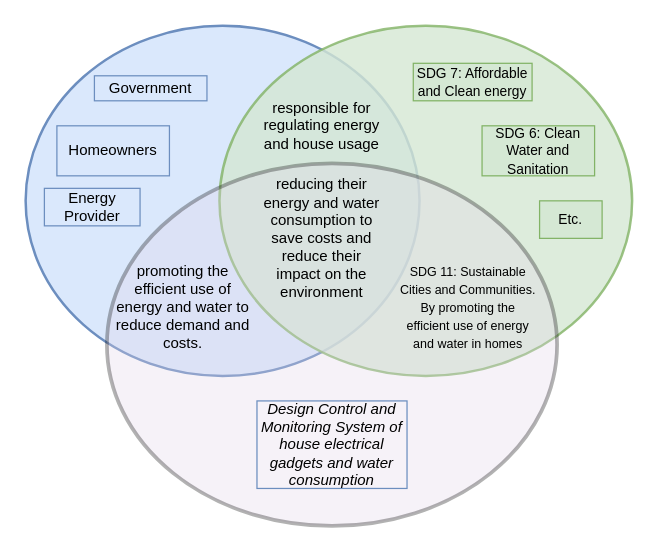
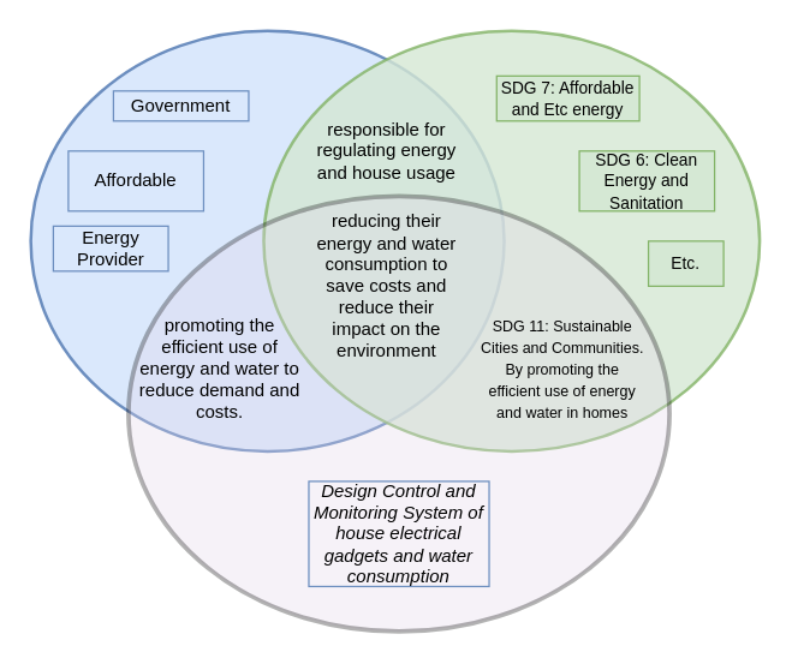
- <mxCell id="6" value="&lt;font style=&quot;font-size: 11px;&quot;&gt;SDG 7: Affordable and Clean energy&lt;/font&gt;" style="text;html=1;strokeColor=#82b366;fillColor=#d5e8d4;align=center;verticalAlign=middle;whiteSpace=wrap;rounded=0;" vertex="1" parent="1"><mxGeometry x="330" y="50" width="95" height="30" as="geometry" /></mxCell>
+ <mxCell id="6" value="&lt;font style=&quot;font-size: 11px;&quot;&gt;SDG 7: Affordable and Etc energy&lt;/font&gt;" style="text;html=1;strokeColor=#82b366;fillColor=#d5e8d4;align=center;verticalAlign=middle;whiteSpace=wrap;rounded=0;" vertex="1" parent="1"><mxGeometry x="330" y="50" width="95" height="30" as="geometry" /></mxCell>
- <mxCell id="9" value="Homeowners" style="text;html=1;strokeColor=#6c8ebf;fillColor=#dae8fc;align=center;verticalAlign=middle;whiteSpace=wrap;rounded=0;" vertex="1" parent="1"><mxGeometry x="45" y="100" width="90" height="40" as="geometry" /></mxCell>
+ <mxCell id="9" value="Affordable" style="text;html=1;strokeColor=#6c8ebf;fillColor=#dae8fc;align=center;verticalAlign=middle;whiteSpace=wrap;rounded=0;" vertex="1" parent="1"><mxGeometry x="45" y="100" width="90" height="40" as="geometry" /></mxCell>
- <mxCell id="7" value="&lt;font style=&quot;font-size: 11px;&quot;&gt;SDG 6: Clean Water and Sanitation&lt;/font&gt;" style="text;html=1;strokeColor=#82b366;fillColor=#d5e8d4;align=center;verticalAlign=middle;whiteSpace=wrap;rounded=0;" vertex="1" parent="1"><mxGeometry x="385" y="100" width="90" height="40" as="geometry" /></mxCell>
+ <mxCell id="7" value="&lt;font style=&quot;font-size: 11px;&quot;&gt;SDG 6: Clean Energy and Sanitation&lt;/font&gt;" style="text;html=1;strokeColor=#82b366;fillColor=#d5e8d4;align=center;verticalAlign=middle;whiteSpace=wrap;rounded=0;" vertex="1" parent="1"><mxGeometry x="385" y="100" width="90" height="40" as="geometry" /></mxCell>
